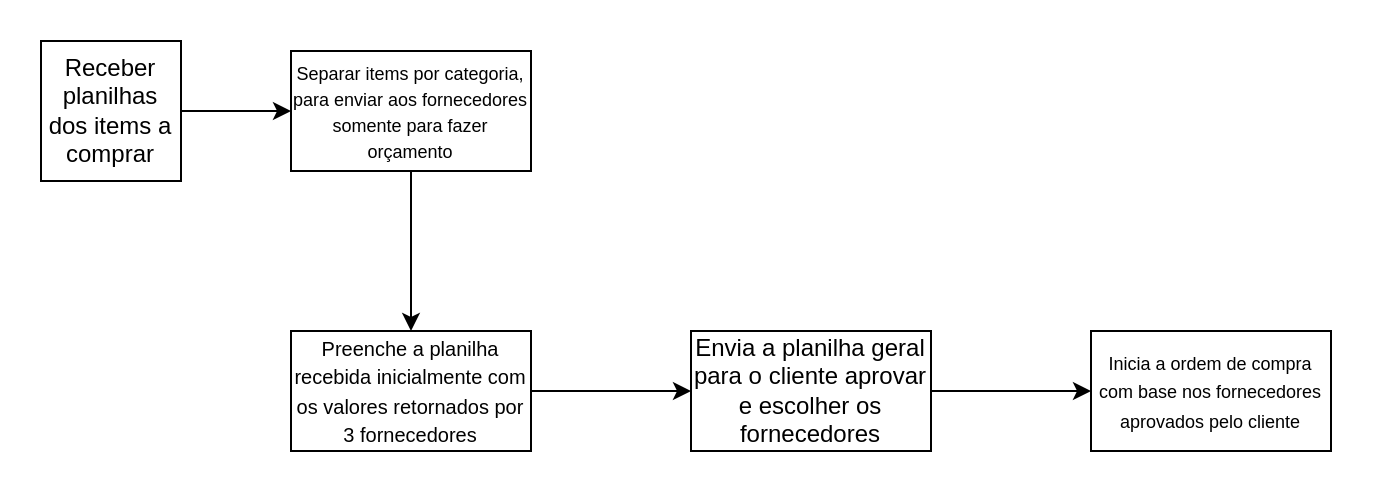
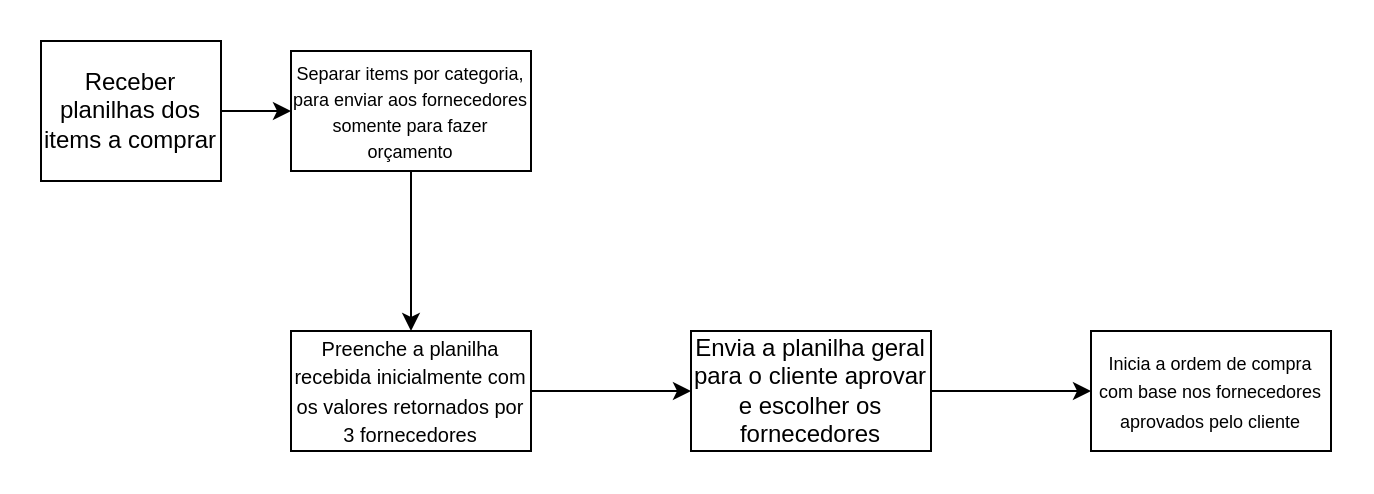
- <mxCell id="3" value="Receber planilhas dos items a comprar" style="whiteSpace=wrap;html=1;aspect=fixed;" vertex="1" parent="1"><mxGeometry x="20" y="20" width="70" height="70" as="geometry" /></mxCell>
+ <mxCell id="3" value="Receber planilhas dos items a comprar" style="whiteSpace=wrap;html=1;aspect=fixed;" vertex="1" parent="1"><mxGeometry x="20" y="20" width="90" height="70" as="geometry" /></mxCell>
